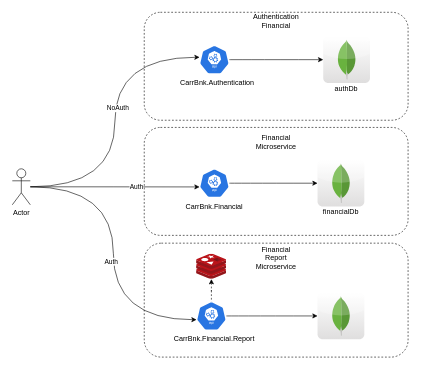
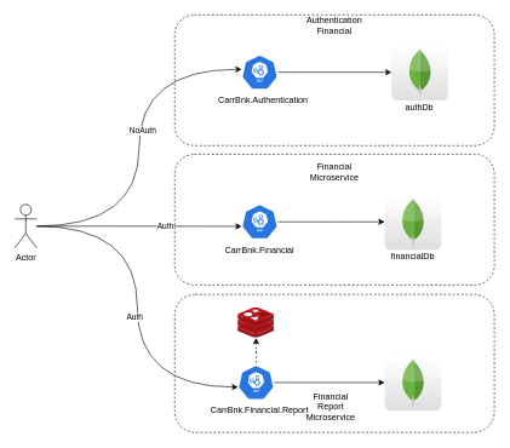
- <mxCell id="3" value="Financial Report Microservice" style="text;html=1;strokeColor=none;fillColor=none;align=center;verticalAlign=middle;whiteSpace=wrap;rounded=0;" parent="1" vertex="1"><mxGeometry x="430" y="415" width="60" height="30" as="geometry" /></mxCell>
+ <mxCell id="3" value="Financial Report Microservice" style="text;html=1;strokeColor=none;fillColor=none;align=center;verticalAlign=middle;whiteSpace=wrap;rounded=0;" parent="1" vertex="1"><mxGeometry x="425" y="545" width="60" height="30" as="geometry" /></mxCell>
